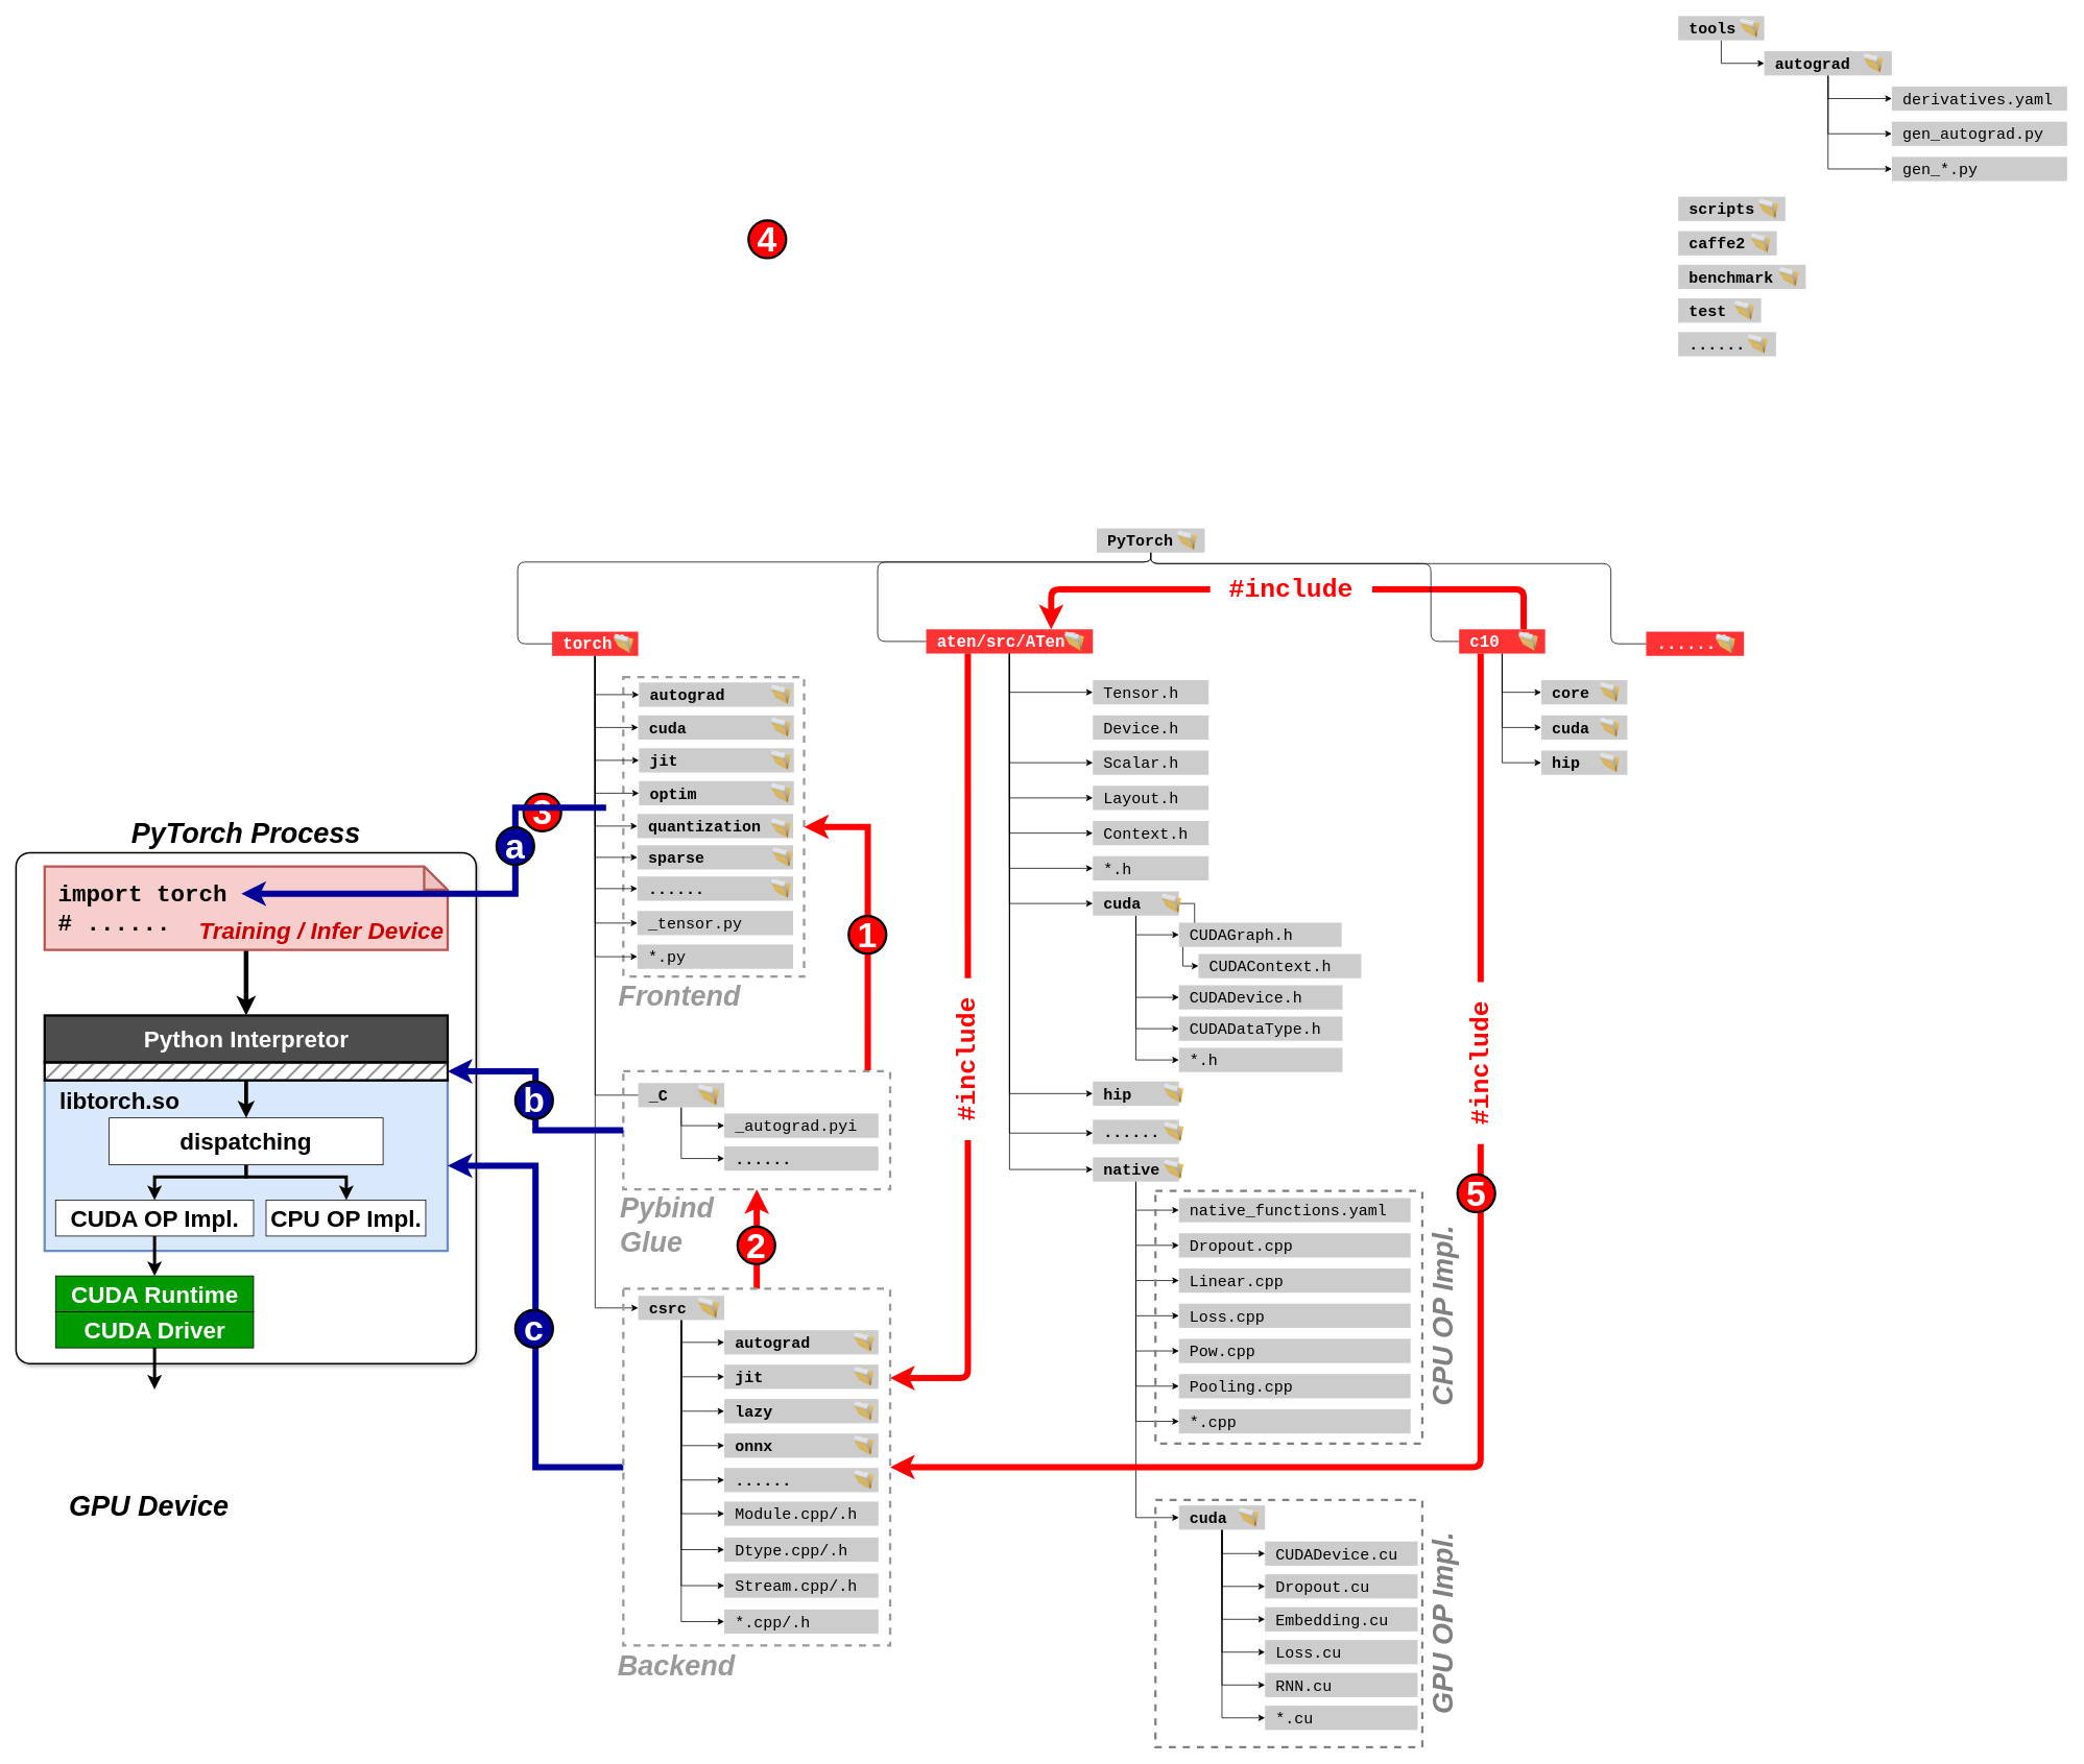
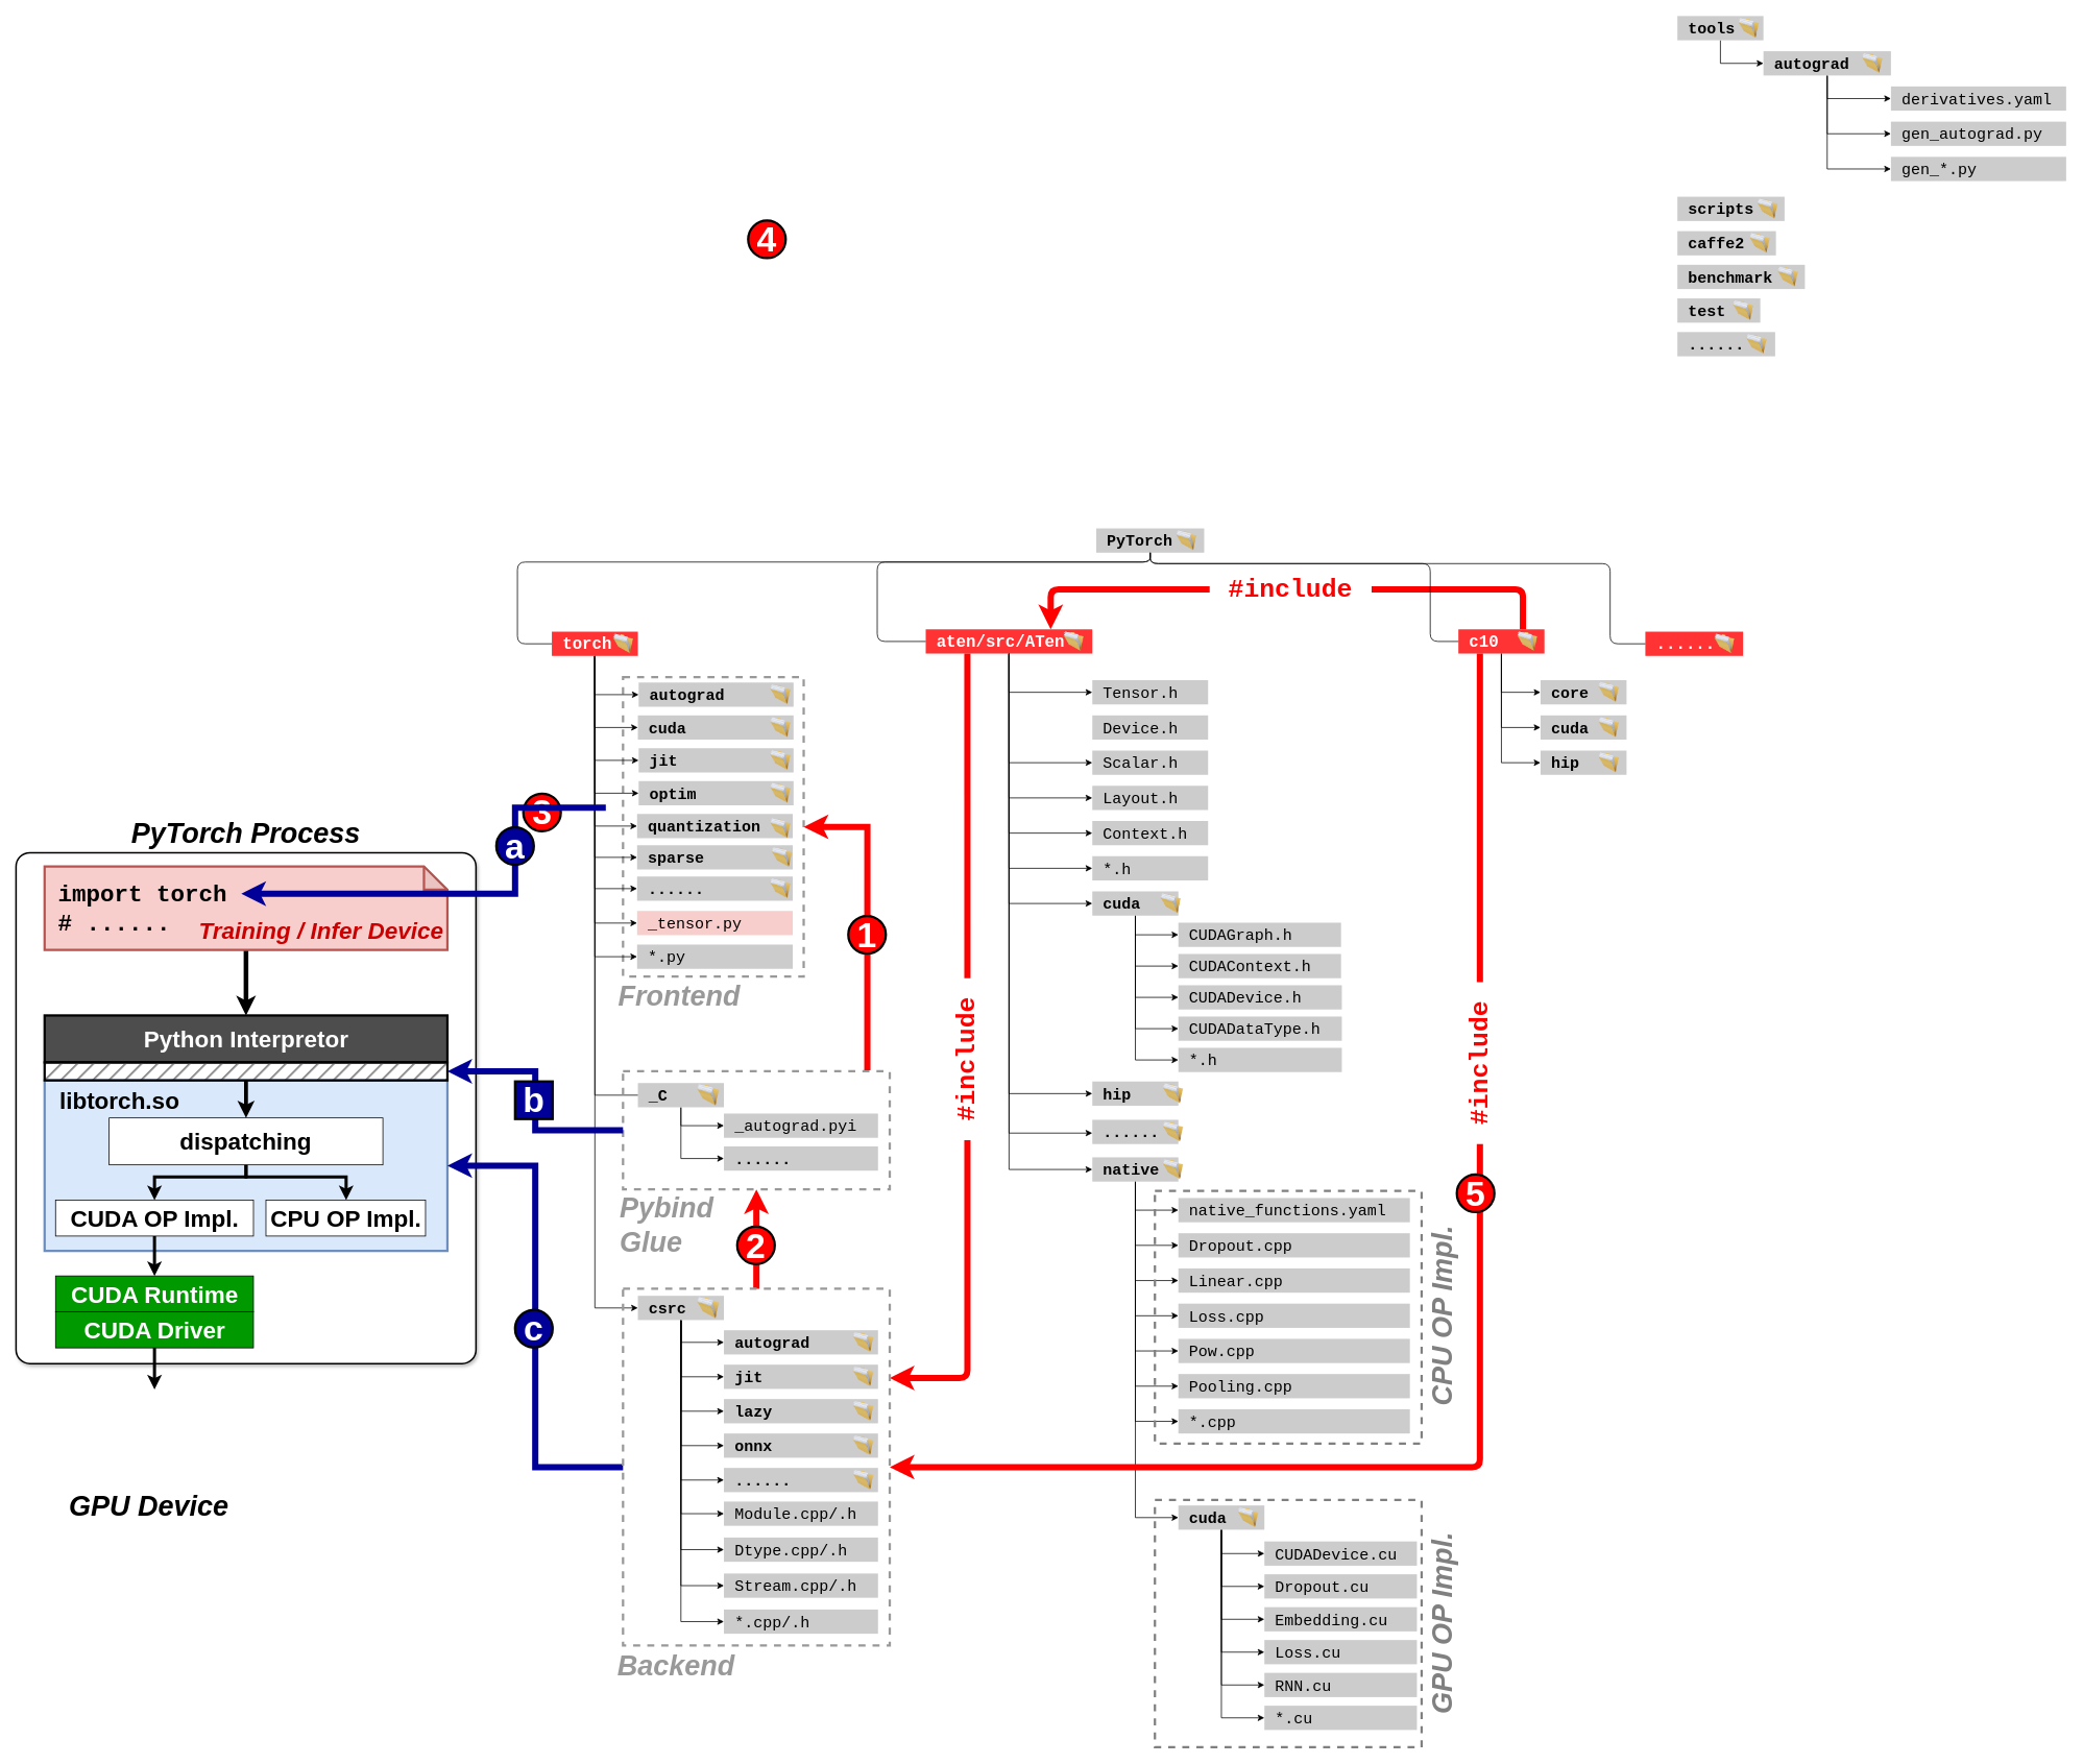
- <mxCell id="73" value="&lt;font face=&quot;Courier New&quot;&gt;_tensor.py&lt;/font&gt;" style="rounded=0;whiteSpace=wrap;html=1;fontSize=20;align=left;spacingLeft=12;fillColor=#CCCCCC;strokeColor=none;" parent="1" vertex="1"><mxGeometry x="814" y="1164" width="199" height="31" as="geometry" /></mxCell>
+ <mxCell id="73" value="&lt;font face=&quot;Courier New&quot;&gt;_tensor.py&lt;/font&gt;" style="rounded=0;whiteSpace=wrap;html=1;fontSize=20;align=left;spacingLeft=12;fillColor=#f8cecc;strokeColor=none;" parent="1" vertex="1"><mxGeometry x="814" y="1164" width="199" height="31" as="geometry" /></mxCell>
- <mxCell id="91" value="&lt;font face=&quot;Courier New&quot;&gt;CUDAContext.h&lt;/font&gt;" style="rounded=0;whiteSpace=wrap;html=1;fontSize=20;align=left;spacingLeft=12;fillColor=#CCCCCC;strokeColor=none;" parent="1" vertex="1"><mxGeometry x="1531" y="1219" width="208" height="31" as="geometry" /></mxCell>
+ <mxCell id="91" value="&lt;font face=&quot;Courier New&quot;&gt;CUDAContext.h&lt;/font&gt;" style="rounded=0;whiteSpace=wrap;html=1;fontSize=20;align=left;spacingLeft=12;fillColor=#CCCCCC;strokeColor=none;" parent="1" vertex="1"><mxGeometry x="1506" y="1219" width="208" height="31" as="geometry" /></mxCell>
- <mxCell id="211" value="&lt;font style=&quot;font-size: 45px;&quot;&gt;&lt;b style=&quot;font-size: 45px;&quot;&gt;b&lt;/b&gt;&lt;/font&gt;" style="ellipse;whiteSpace=wrap;html=1;aspect=fixed;fillColor=#000099;fontColor=#FFFFFF;fontSize=45;strokeWidth=3;" parent="1" vertex="1"><mxGeometry x="658" y="1382" width="48" height="48" as="geometry" /></mxCell>
+ <mxCell id="211" value="&lt;font style=&quot;font-size: 45px;&quot;&gt;&lt;b style=&quot;font-size: 45px;&quot;&gt;b&lt;/b&gt;&lt;/font&gt;" style="whiteSpace=wrap;html=1;aspect=fixed;fillColor=#000099;fontColor=#FFFFFF;fontSize=45;strokeWidth=3;rounded=0;" parent="1" vertex="1"><mxGeometry x="658" y="1382" width="48" height="48" as="geometry" /></mxCell>
